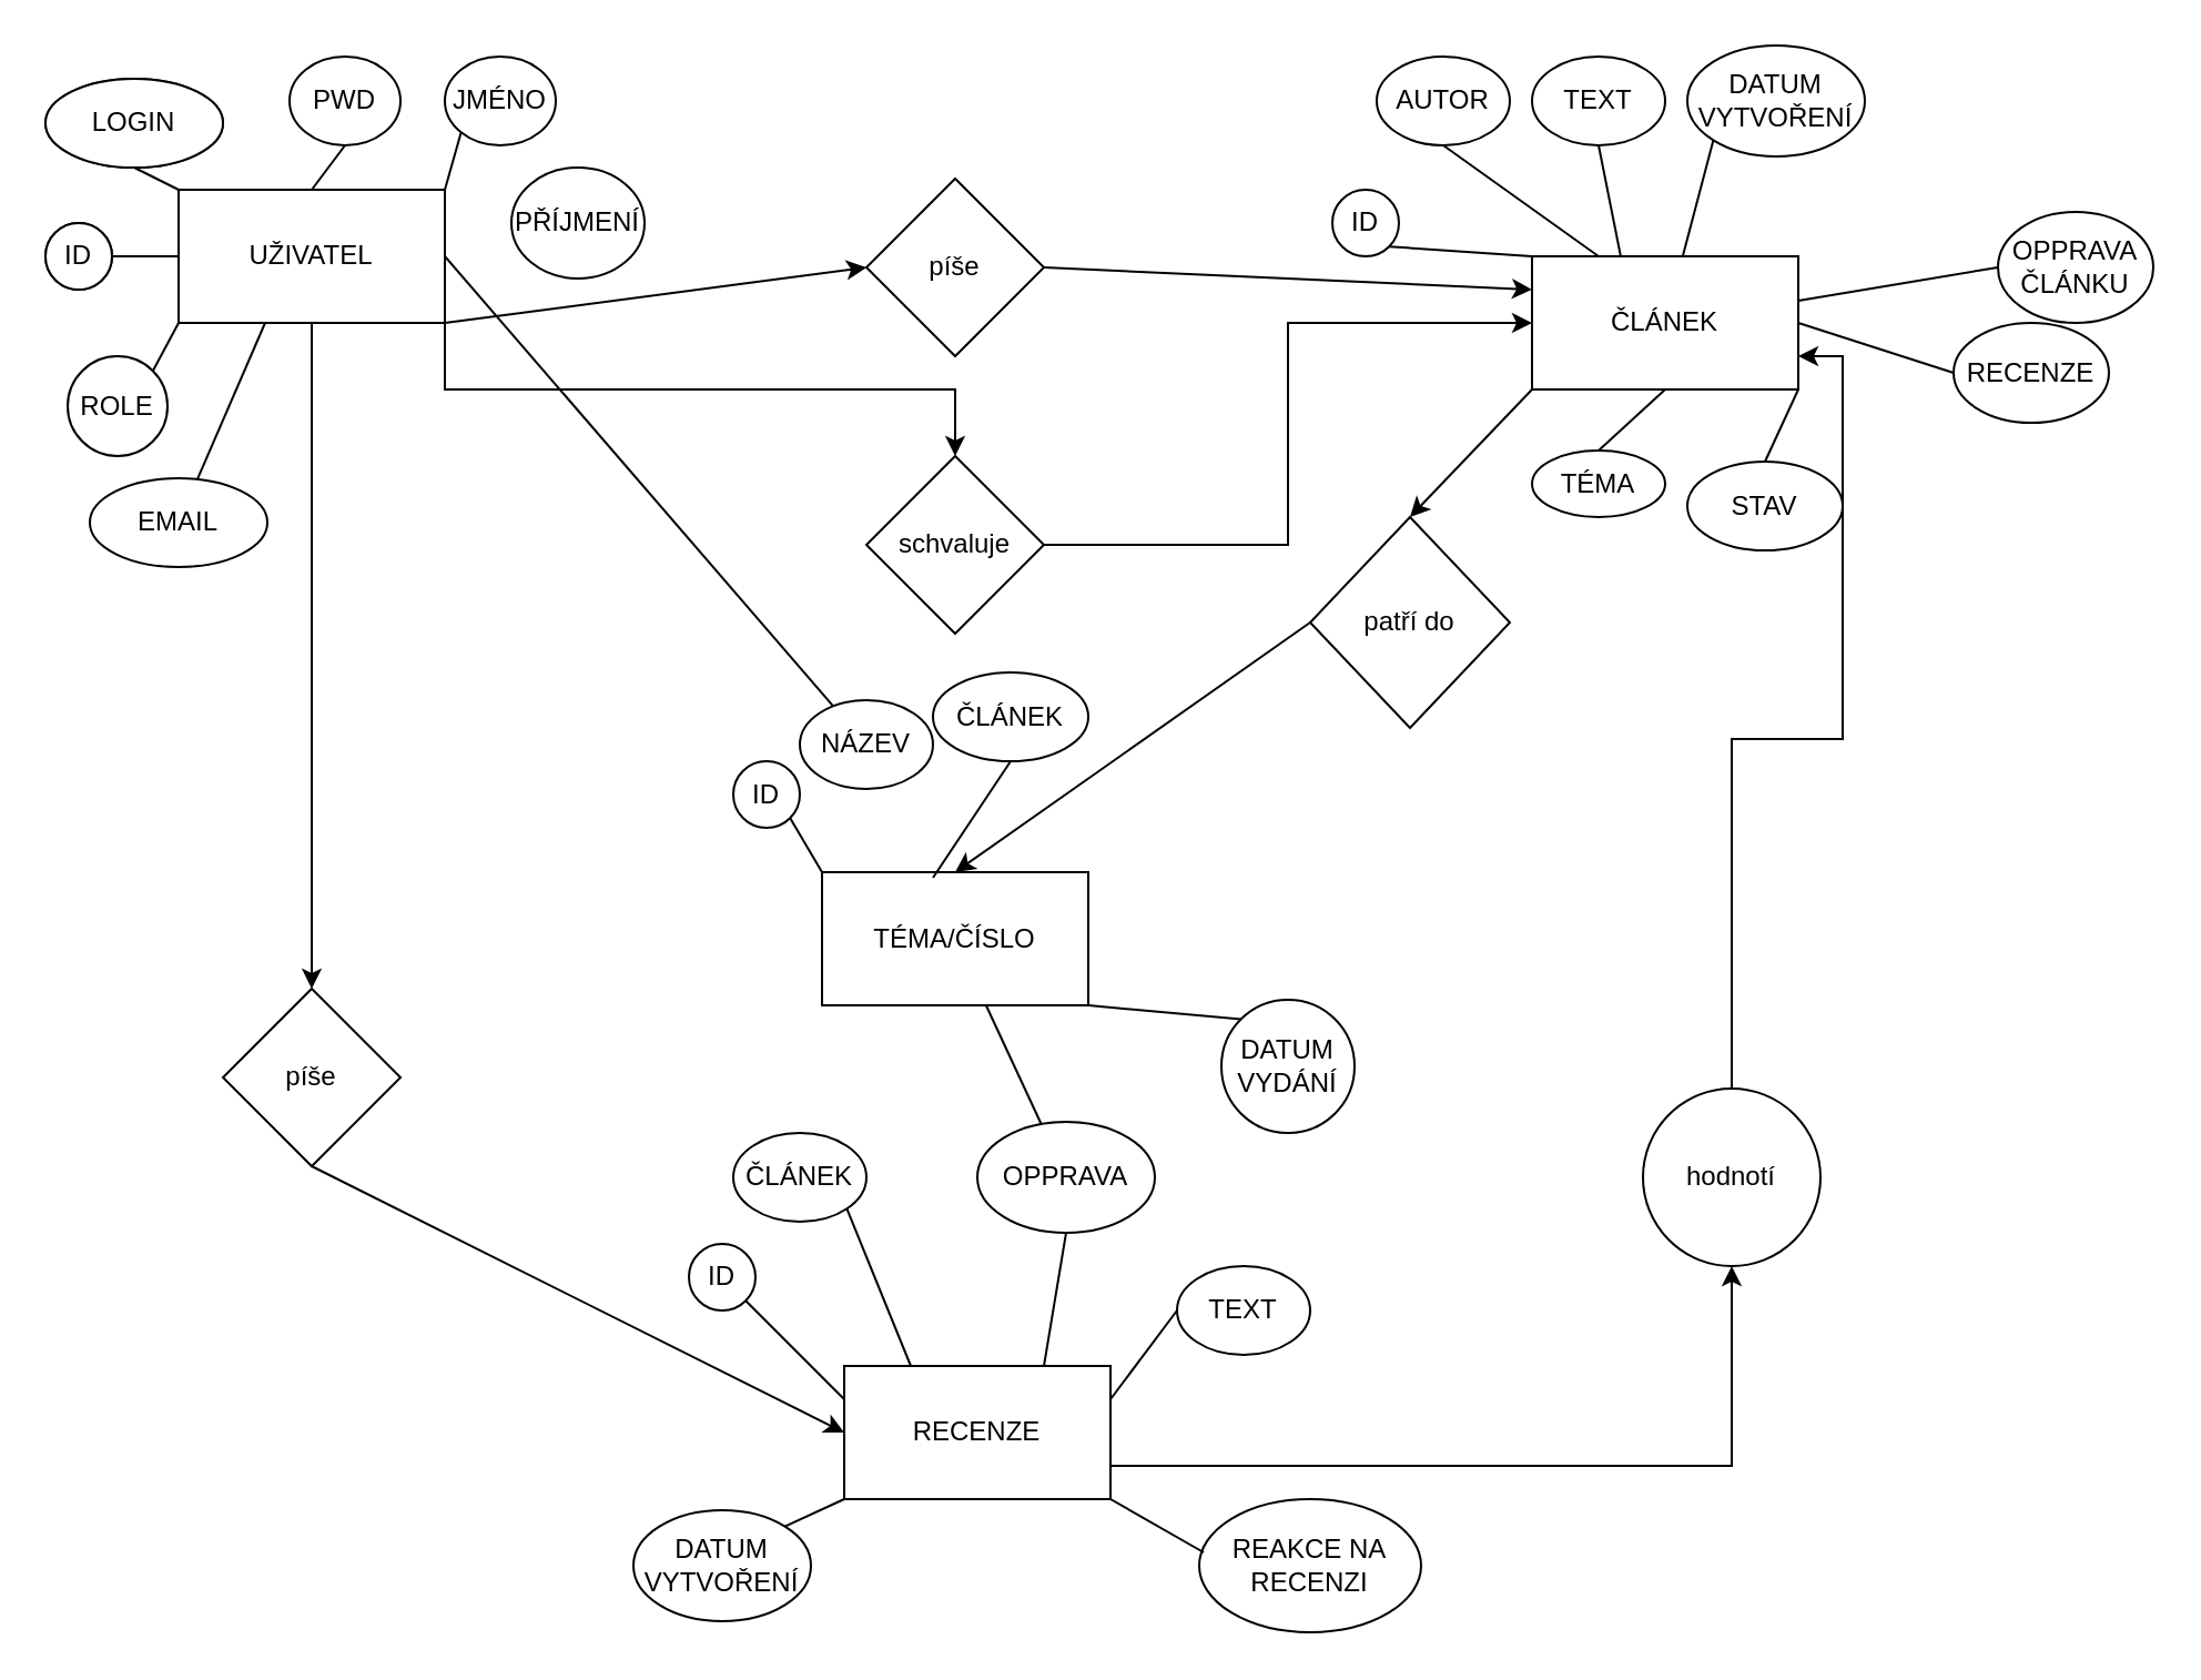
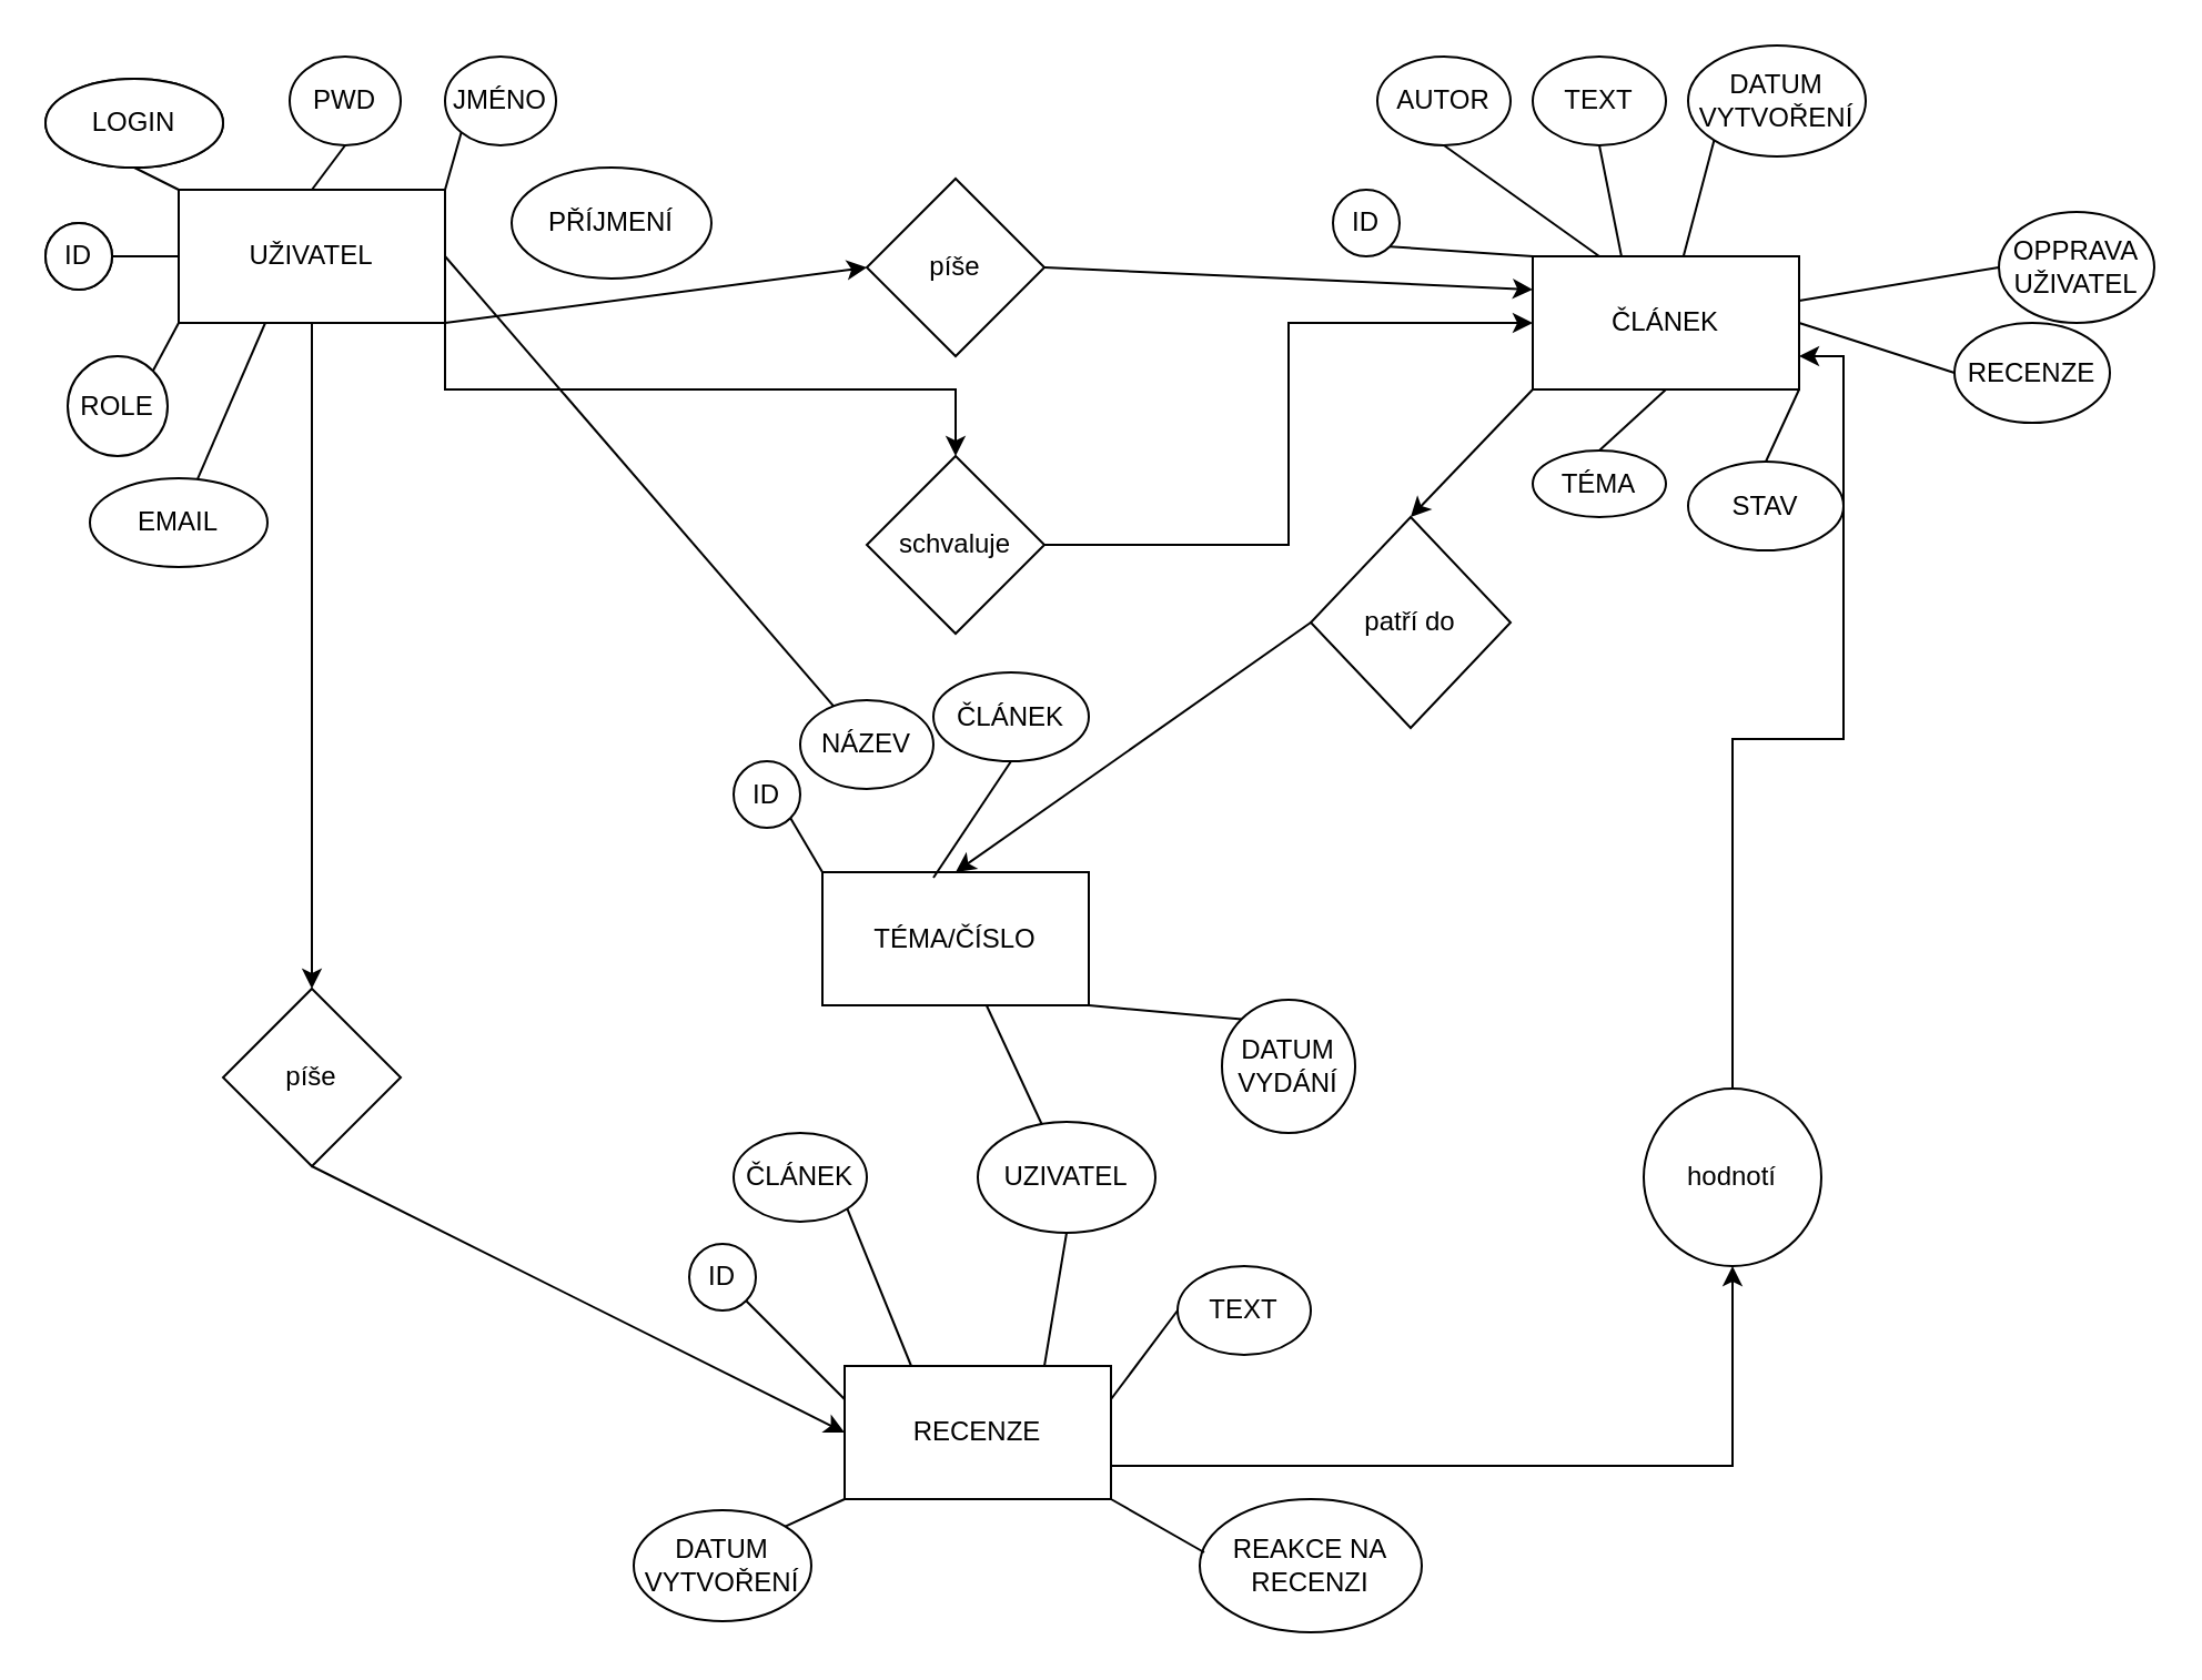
- <mxCell id="11" value="PŘÍJMENÍ" style="ellipse;whiteSpace=wrap;html=1;" parent="1" vertex="1"><mxGeometry x="230" y="75" width="60" height="50" as="geometry" /></mxCell>
+ <mxCell id="11" value="PŘÍJMENÍ" style="ellipse;whiteSpace=wrap;html=1;" parent="1" vertex="1"><mxGeometry x="230" y="75" width="90" height="50" as="geometry" /></mxCell>
- <mxCell id="67" value="OPPRAVA ČLÁNKU" style="ellipse;whiteSpace=wrap;html=1;" vertex="1" parent="1"><mxGeometry x="900" y="95" width="70" height="50" as="geometry" /></mxCell>
+ <mxCell id="67" value="OPPRAVA UŽIVATEL" style="ellipse;whiteSpace=wrap;html=1;" vertex="1" parent="1"><mxGeometry x="900" y="95" width="70" height="50" as="geometry" /></mxCell>
- <mxCell id="22" value="OPPRAVA" style="ellipse;whiteSpace=wrap;html=1;" parent="1" vertex="1"><mxGeometry x="440" y="505" width="80" height="50" as="geometry" /></mxCell>
+ <mxCell id="22" value="UZIVATEL" style="ellipse;whiteSpace=wrap;html=1;" parent="1" vertex="1"><mxGeometry x="440" y="505" width="80" height="50" as="geometry" /></mxCell>
